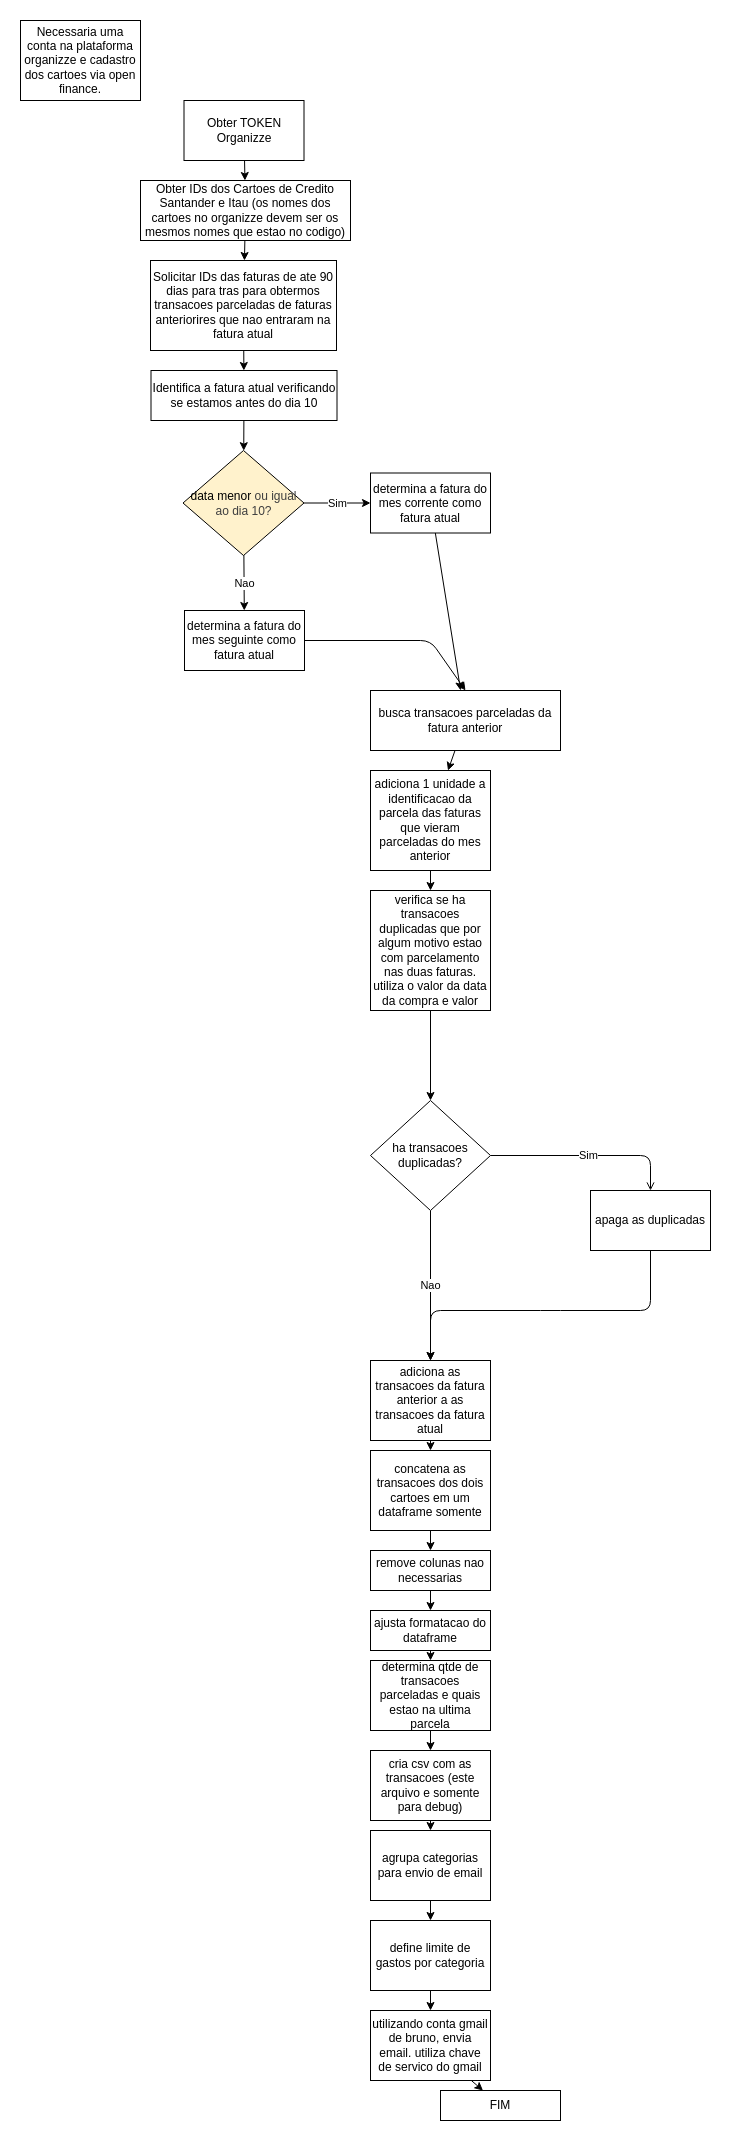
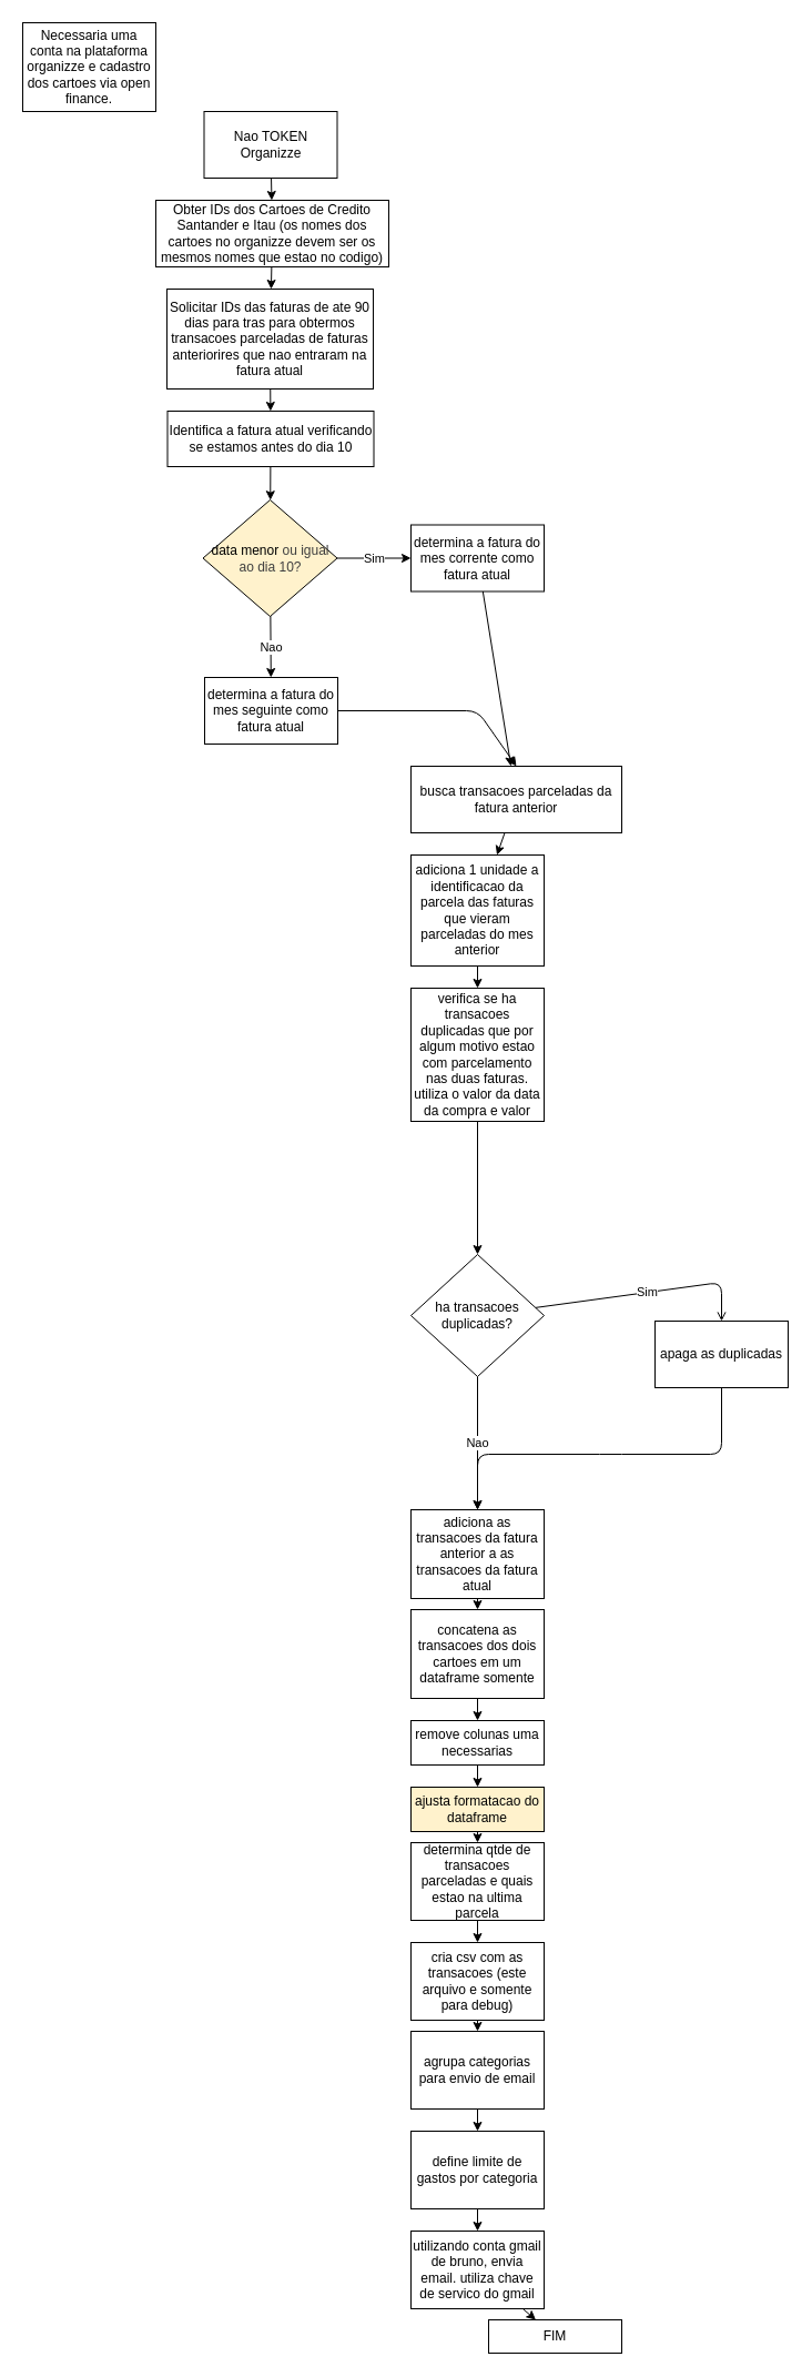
- <mxCell id="3" value="Obter TOKEN Organizze" style="rounded=0;whiteSpace=wrap;html=1;" parent="1" vertex="1"><mxGeometry x="183.5" y="100" width="120" height="60" as="geometry" /></mxCell>
+ <mxCell id="3" value="Nao TOKEN Organizze" style="rounded=0;whiteSpace=wrap;html=1;" parent="1" vertex="1"><mxGeometry x="183.5" y="100" width="120" height="60" as="geometry" /></mxCell>
- <mxCell id="26" value="ha transacoes duplicadas?" style="rhombus;whiteSpace=wrap;html=1;rounded=0;" parent="1" vertex="1"><mxGeometry x="370" y="1100" width="120" height="110" as="geometry" /></mxCell>
+ <mxCell id="26" value="ha transacoes duplicadas?" style="rhombus;whiteSpace=wrap;html=1;rounded=0;" parent="1" vertex="1"><mxGeometry x="370" y="1130" width="120" height="110" as="geometry" /></mxCell>
- <mxCell id="38" value="&lt;span style=&quot;color: rgb(0, 0, 0);&quot;&gt;remove colunas nao necessarias&lt;/span&gt;" style="rounded=0;whiteSpace=wrap;html=1;" vertex="1" parent="1"><mxGeometry x="370" y="1550" width="120" height="40" as="geometry" /></mxCell>
+ <mxCell id="38" value="&lt;span style=&quot;color: rgb(0, 0, 0);&quot;&gt;remove colunas uma necessarias&lt;/span&gt;" style="rounded=0;whiteSpace=wrap;html=1;" vertex="1" parent="1"><mxGeometry x="370" y="1550" width="120" height="40" as="geometry" /></mxCell>
- <mxCell id="34" value="ajusta formatacao do dataframe" style="rounded=0;whiteSpace=wrap;html=1;" vertex="1" parent="1"><mxGeometry x="370" y="1610" width="120" height="40" as="geometry" /></mxCell>
+ <mxCell id="34" value="ajusta formatacao do dataframe" style="rounded=0;whiteSpace=wrap;html=1;fillColor=#fff2cc;" vertex="1" parent="1"><mxGeometry x="370" y="1610" width="120" height="40" as="geometry" /></mxCell>
